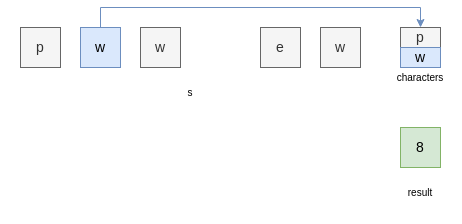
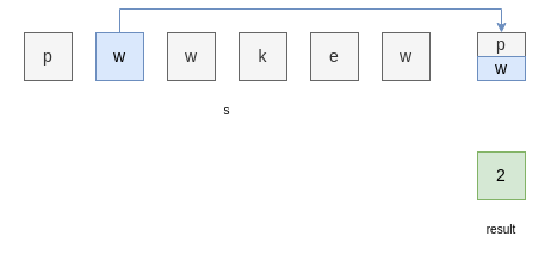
+ <mxCell id="6" value="k" style="text;html=1;align=center;verticalAlign=middle;whiteSpace=wrap;rounded=0;fillColor=#f5f5f5;strokeColor=#666666;fontSize=14;fontColor=#333333;" parent="1" vertex="1"><mxGeometry x="200" y="20" width="40" height="40" as="geometry" /></mxCell>
- <mxCell id="11" value="characters" style="text;html=1;align=center;verticalAlign=middle;whiteSpace=wrap;rounded=0;fontSize=10;" parent="1" vertex="1"><mxGeometry x="400" y="60" width="40" height="20" as="geometry" /></mxCell>
- <mxCell id="13" value="8" style="text;html=1;align=center;verticalAlign=middle;whiteSpace=wrap;rounded=0;fillColor=#d5e8d4;strokeColor=#82b366;fontSize=14;fontStyle=0" parent="1" vertex="1"><mxGeometry x="400" y="120" width="40" height="40" as="geometry" /></mxCell>
+ <mxCell id="13" value="2" style="text;html=1;align=center;verticalAlign=middle;whiteSpace=wrap;rounded=0;fillColor=#d5e8d4;strokeColor=#82b366;fontSize=14;fontStyle=0" parent="1" vertex="1"><mxGeometry x="400" y="120" width="40" height="40" as="geometry" /></mxCell>
